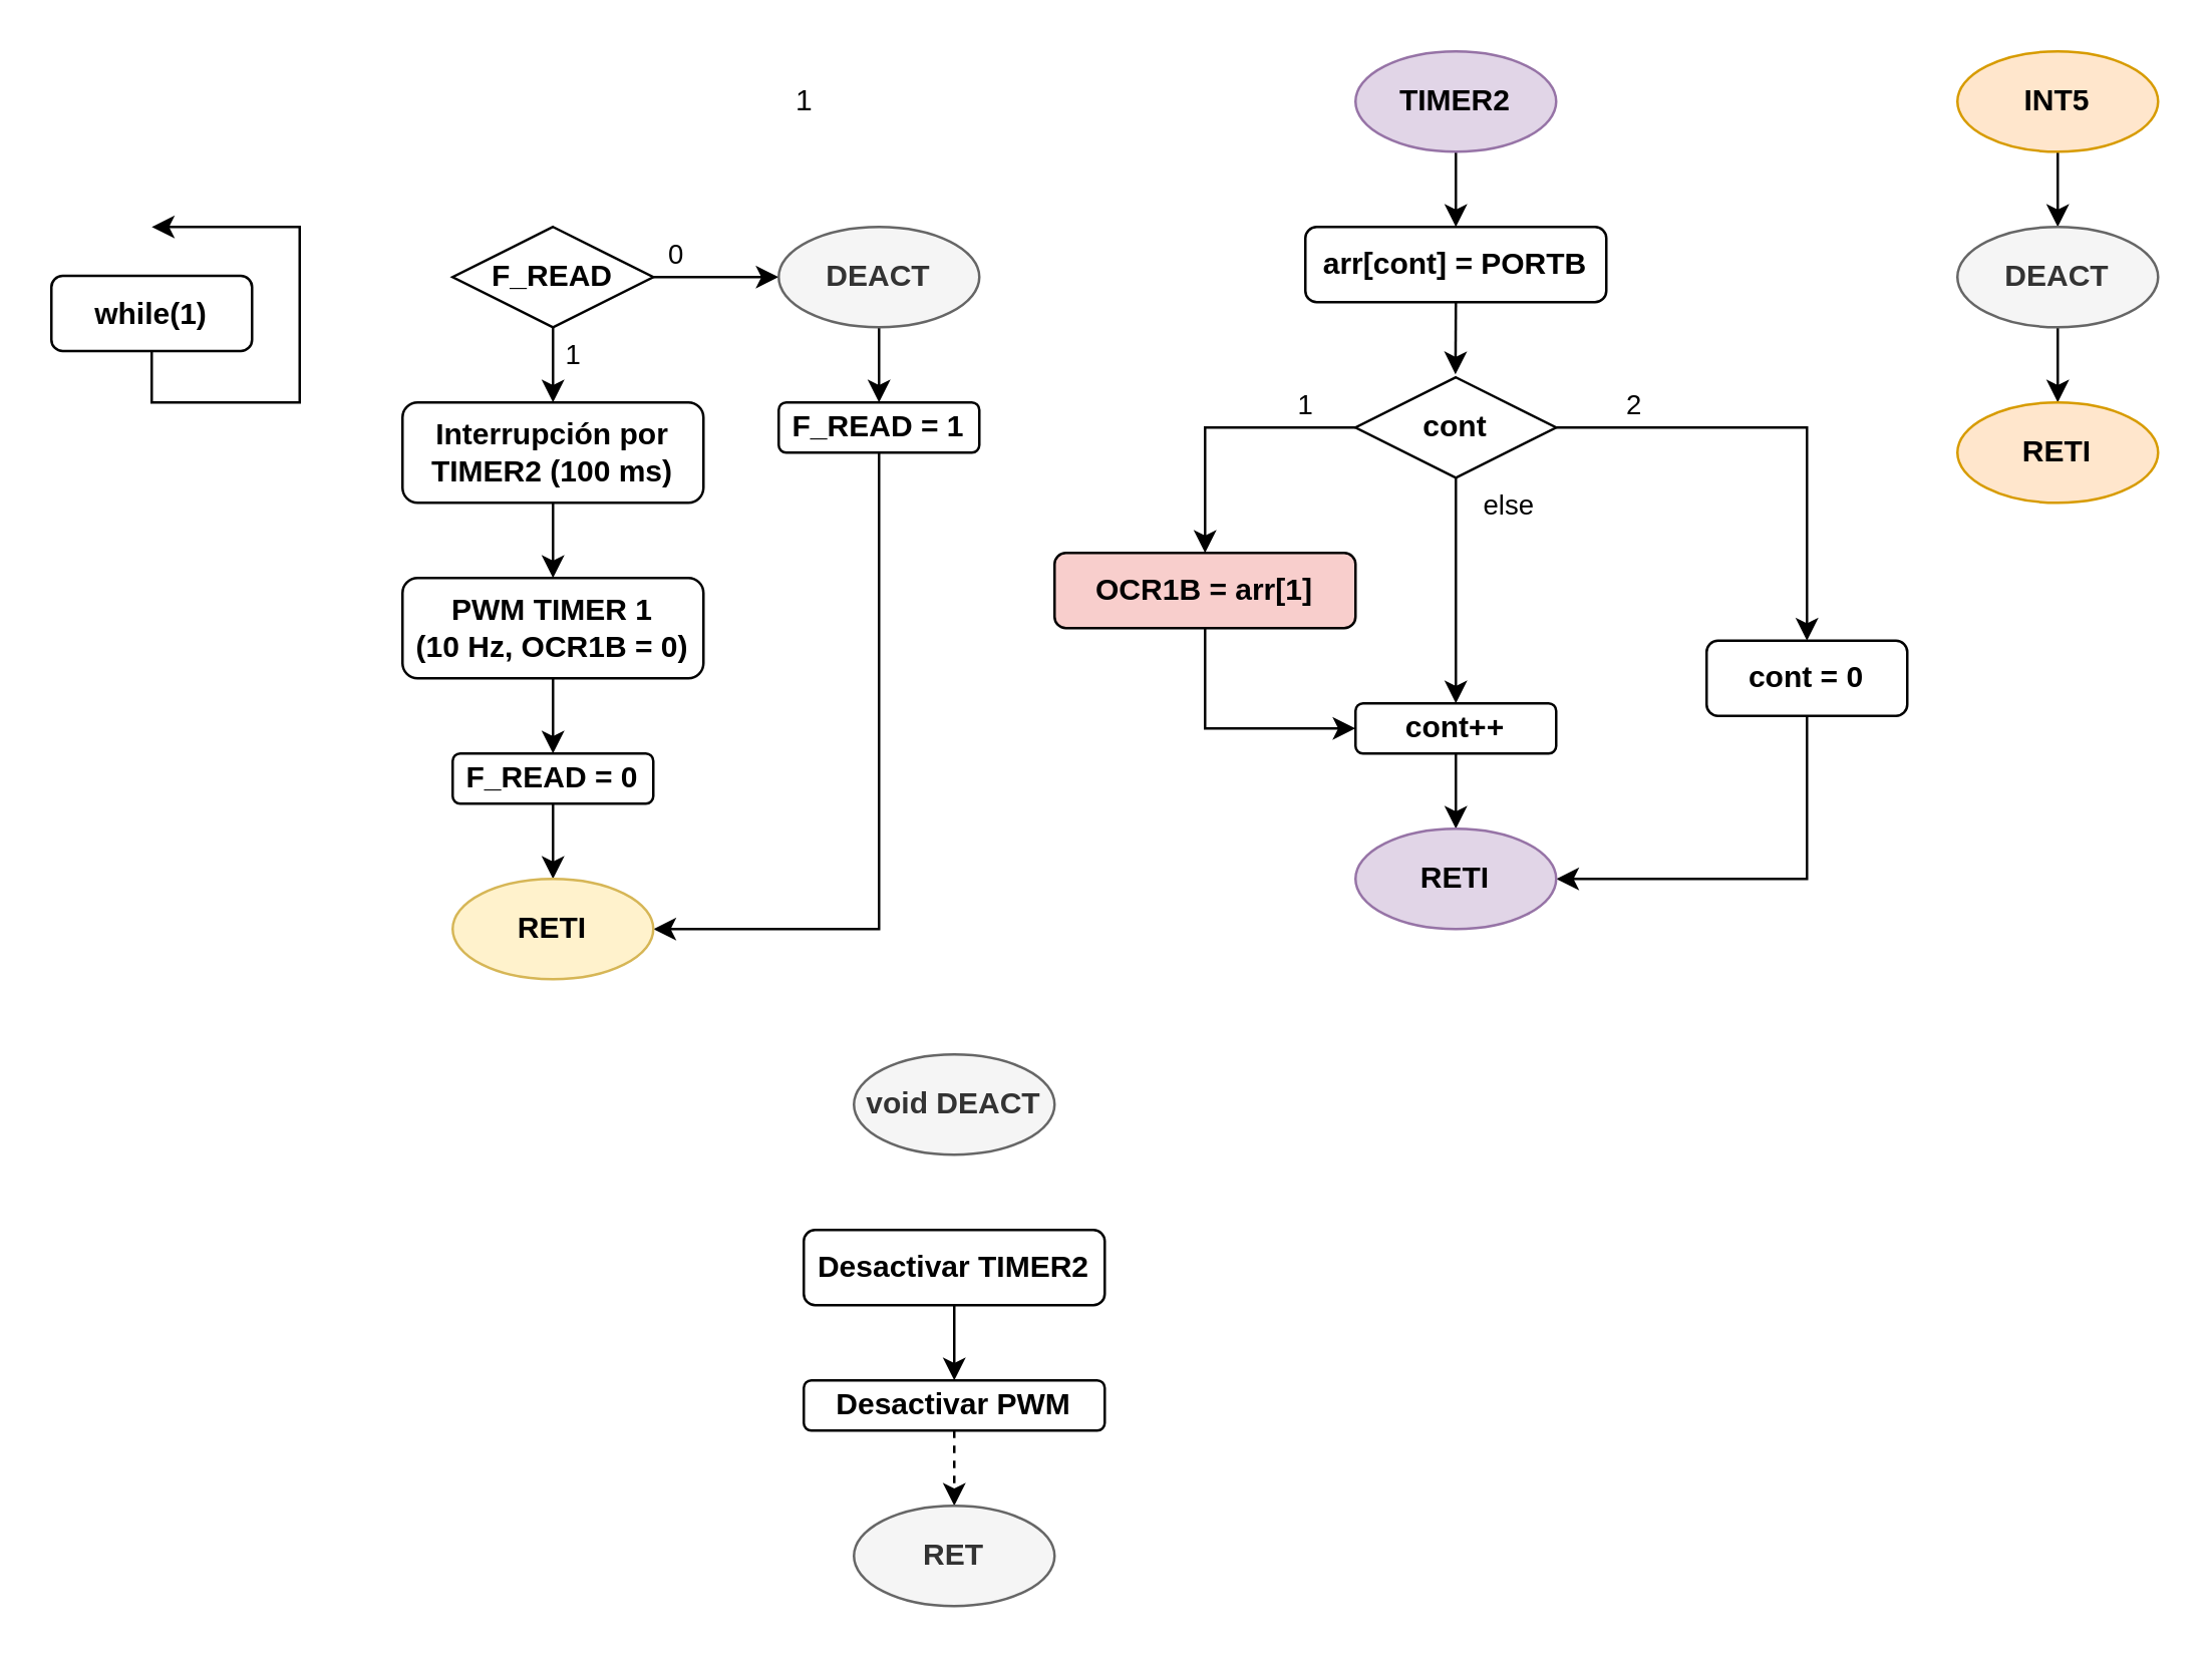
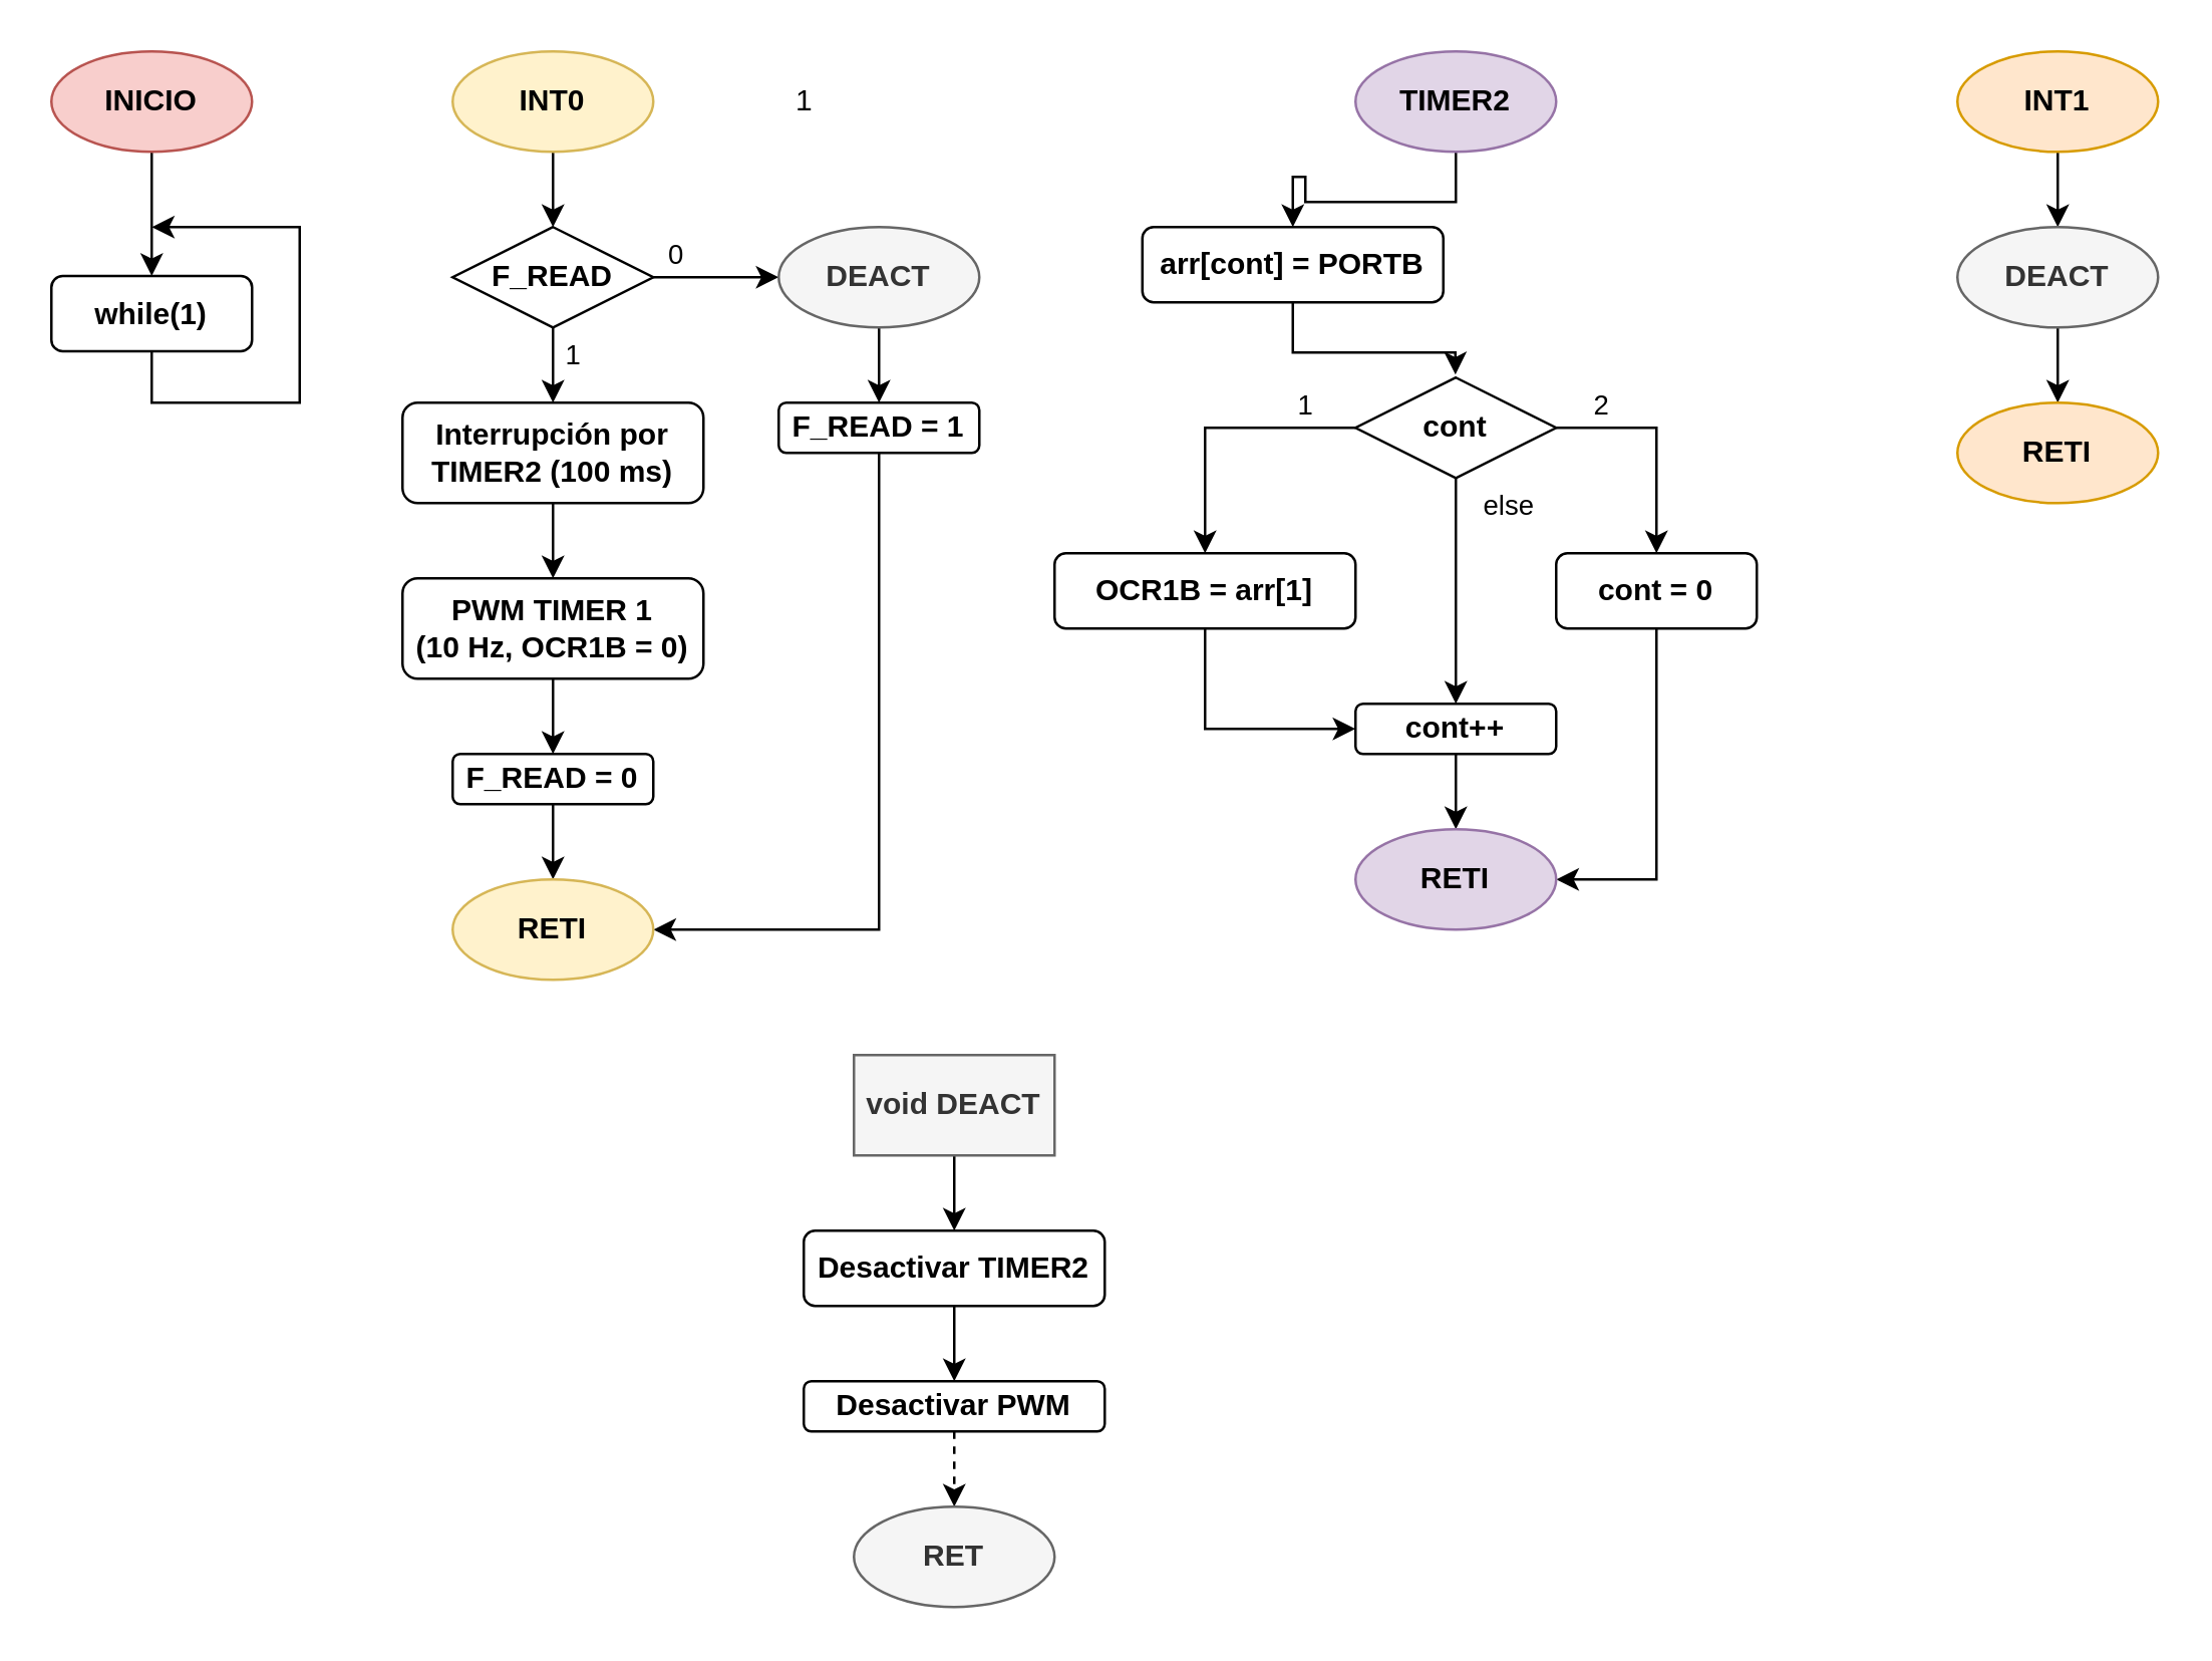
+ <mxCell id="3" value="INICIO" style="ellipse;whiteSpace=wrap;html=1;fillColor=#f8cecc;strokeColor=#b85450;fontStyle=1" parent="1" vertex="1"><mxGeometry x="20" y="20" width="80" height="40" as="geometry" /></mxCell>
+ <mxCell id="7" value="INT0" style="ellipse;whiteSpace=wrap;html=1;fillColor=#fff2cc;strokeColor=#d6b656;fontStyle=1" parent="1" vertex="1"><mxGeometry x="180" y="20" width="80" height="40" as="geometry" /></mxCell>
- <mxCell id="41" value="INT5" style="ellipse;whiteSpace=wrap;html=1;fillColor=#ffe6cc;strokeColor=#d79b00;fontStyle=1" parent="1" vertex="1"><mxGeometry x="780" y="20" width="80" height="40" as="geometry" /></mxCell>
+ <mxCell id="41" value="INT1" style="ellipse;whiteSpace=wrap;html=1;fillColor=#ffe6cc;strokeColor=#d79b00;fontStyle=1" parent="1" vertex="1"><mxGeometry x="780" y="20" width="80" height="40" as="geometry" /></mxCell>
+ <mxCell id="6" style="edgeStyle=orthogonalEdgeStyle;rounded=0;orthogonalLoop=1;jettySize=auto;html=1;exitX=0.5;exitY=1;exitDx=0;exitDy=0;entryX=0.5;entryY=0;entryDx=0;entryDy=0;" parent="1" source="7" target="12" edge="1"><mxGeometry relative="1" as="geometry" /></mxCell>
+ <mxCell id="2" style="edgeStyle=orthogonalEdgeStyle;rounded=0;orthogonalLoop=1;jettySize=auto;html=1;exitX=0.5;exitY=1;exitDx=0;exitDy=0;entryX=0.5;entryY=0;entryDx=0;entryDy=0;" parent="1" source="3" target="5" edge="1"><mxGeometry relative="1" as="geometry" /></mxCell>
- <mxCell id="25" value="arr[cont] = PORTB" style="rounded=1;whiteSpace=wrap;html=1;fontStyle=1" parent="1" vertex="1"><mxGeometry x="520" y="90" width="120" height="30" as="geometry" /></mxCell>
+ <mxCell id="25" value="arr[cont] = PORTB" style="rounded=1;whiteSpace=wrap;html=1;fontStyle=1" parent="1" vertex="1"><mxGeometry x="455" y="90" width="120" height="30" as="geometry" /></mxCell>
- <mxCell id="27" value="OCR1B = arr[1]" style="rounded=1;whiteSpace=wrap;html=1;fontStyle=1;fillColor=#f8cecc;" parent="1" vertex="1"><mxGeometry x="420" y="220" width="120" height="30" as="geometry" /></mxCell>
+ <mxCell id="27" value="OCR1B = arr[1]" style="rounded=1;whiteSpace=wrap;html=1;fontStyle=1" parent="1" vertex="1"><mxGeometry x="420" y="220" width="120" height="30" as="geometry" /></mxCell>
- <mxCell id="36" value="cont = 0" style="rounded=1;whiteSpace=wrap;html=1;fontStyle=1" parent="1" vertex="1"><mxGeometry x="680" y="255" width="80" height="30" as="geometry" /></mxCell>
+ <mxCell id="36" value="cont = 0" style="rounded=1;whiteSpace=wrap;html=1;fontStyle=1" parent="1" vertex="1"><mxGeometry x="620" y="220" width="80" height="30" as="geometry" /></mxCell>
- <mxCell id="45" value="void DEACT" style="ellipse;whiteSpace=wrap;html=1;fillColor=#f5f5f5;strokeColor=#666666;fontStyle=1;fontColor=#333333;" parent="1" vertex="1"><mxGeometry x="340" y="420" width="80" height="40" as="geometry" /></mxCell>
+ <mxCell id="45" value="void DEACT" style="whiteSpace=wrap;html=1;fillColor=#f5f5f5;strokeColor=#666666;fontStyle=1;fontColor=#333333;rounded=0;" parent="1" vertex="1"><mxGeometry x="340" y="420" width="80" height="40" as="geometry" /></mxCell>
+ <mxCell id="44" style="edgeStyle=orthogonalEdgeStyle;rounded=0;orthogonalLoop=1;jettySize=auto;html=1;exitX=0.5;exitY=1;exitDx=0;exitDy=0;entryX=0.5;entryY=0;entryDx=0;entryDy=0;" parent="1" source="45" target="47" edge="1"><mxGeometry relative="1" as="geometry" /></mxCell>
